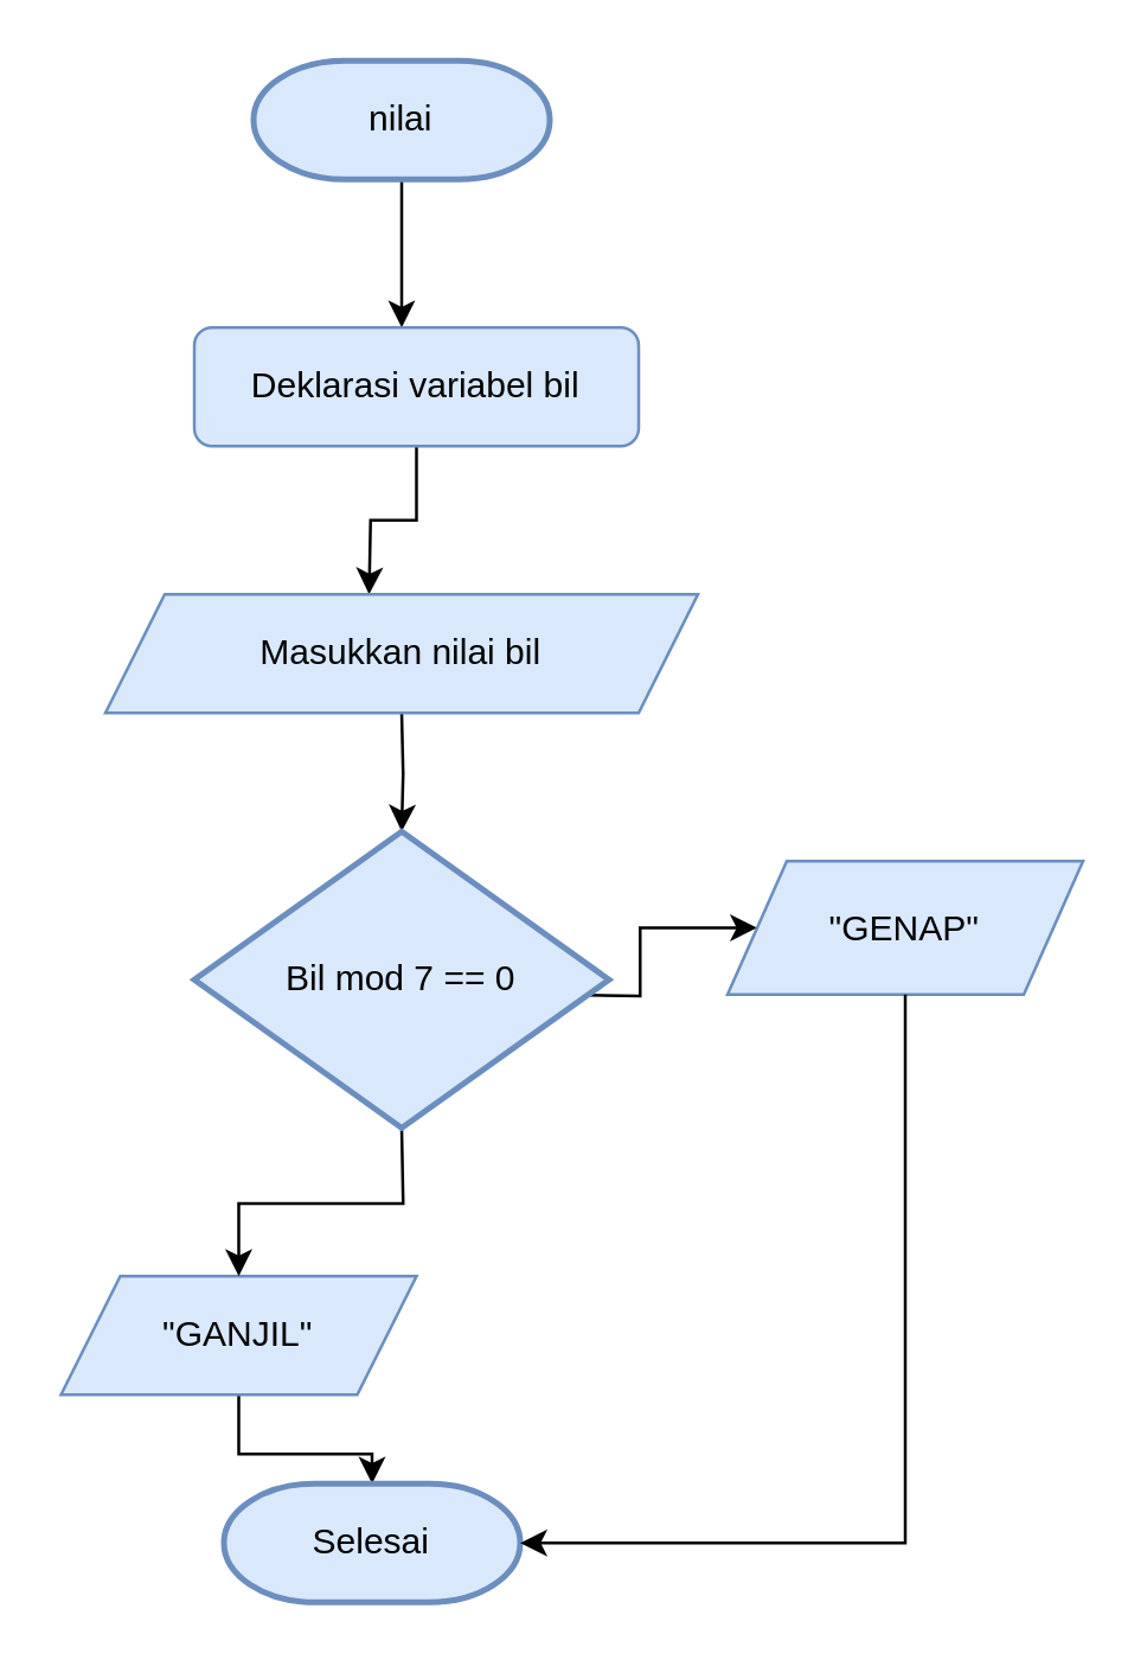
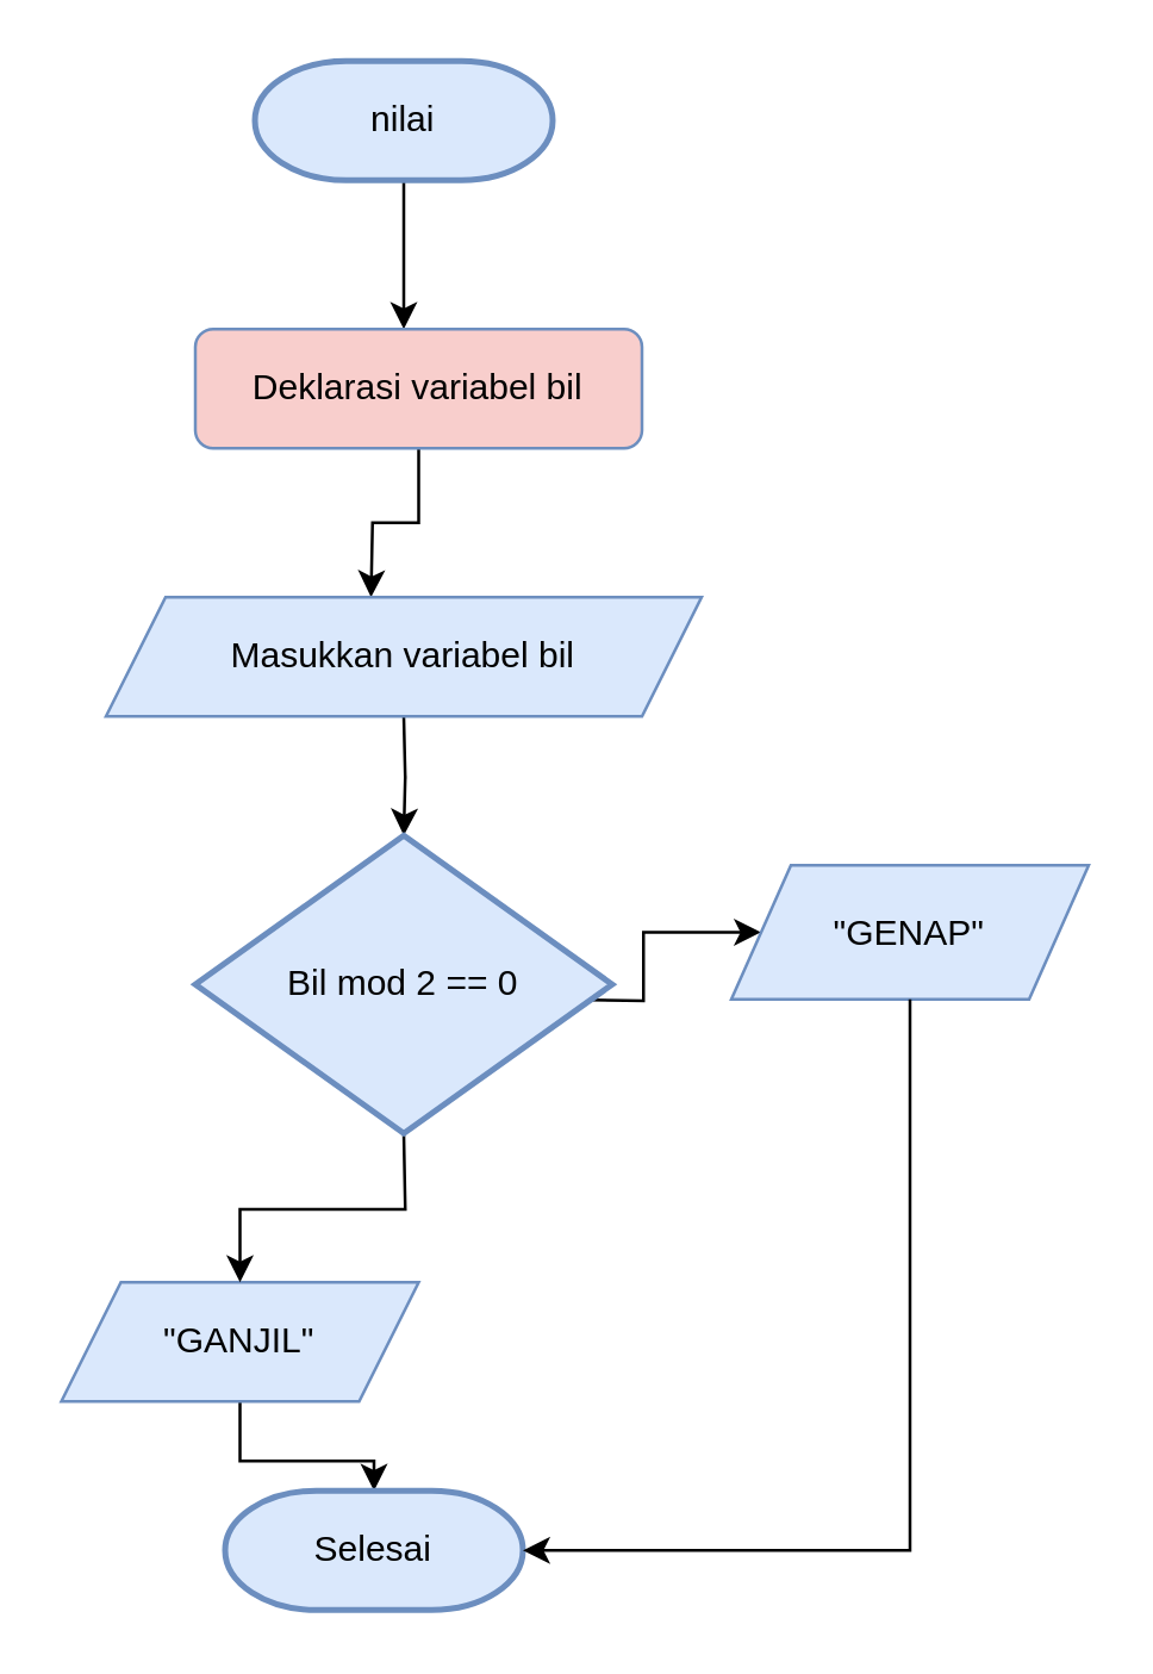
- <mxCell id="13" value="Deklarasi variabel bil" style="rounded=1;whiteSpace=wrap;html=1;fillColor=#dae8fc;strokeColor=#6c8ebf;" vertex="1" parent="1"><mxGeometry x="65" y="110" width="150" height="40" as="geometry" /></mxCell>
+ <mxCell id="13" value="Deklarasi variabel bil" style="rounded=1;whiteSpace=wrap;html=1;fillColor=#f8cecc;strokeColor=#6c8ebf;" vertex="1" parent="1"><mxGeometry x="65" y="110" width="150" height="40" as="geometry" /></mxCell>
- <mxCell id="14" value="Masukkan nilai bil" style="shape=parallelogram;perimeter=parallelogramPerimeter;whiteSpace=wrap;html=1;fixedSize=1;fillColor=#dae8fc;strokeColor=#6c8ebf;" vertex="1" parent="1"><mxGeometry x="35" y="200" width="200" height="40" as="geometry" /></mxCell>
+ <mxCell id="14" value="Masukkan variabel bil" style="shape=parallelogram;perimeter=parallelogramPerimeter;whiteSpace=wrap;html=1;fixedSize=1;fillColor=#dae8fc;strokeColor=#6c8ebf;" vertex="1" parent="1"><mxGeometry x="35" y="200" width="200" height="40" as="geometry" /></mxCell>
- <mxCell id="11" value="Bil mod 7 == 0" style="strokeWidth=2;html=1;shape=mxgraph.flowchart.decision;whiteSpace=wrap;fillColor=#dae8fc;strokeColor=#6c8ebf;" vertex="1" parent="1"><mxGeometry x="65" y="280" width="140" height="100" as="geometry" /></mxCell>
+ <mxCell id="11" value="Bil mod 2 == 0" style="strokeWidth=2;html=1;shape=mxgraph.flowchart.decision;whiteSpace=wrap;fillColor=#dae8fc;strokeColor=#6c8ebf;" vertex="1" parent="1"><mxGeometry x="65" y="280" width="140" height="100" as="geometry" /></mxCell>
